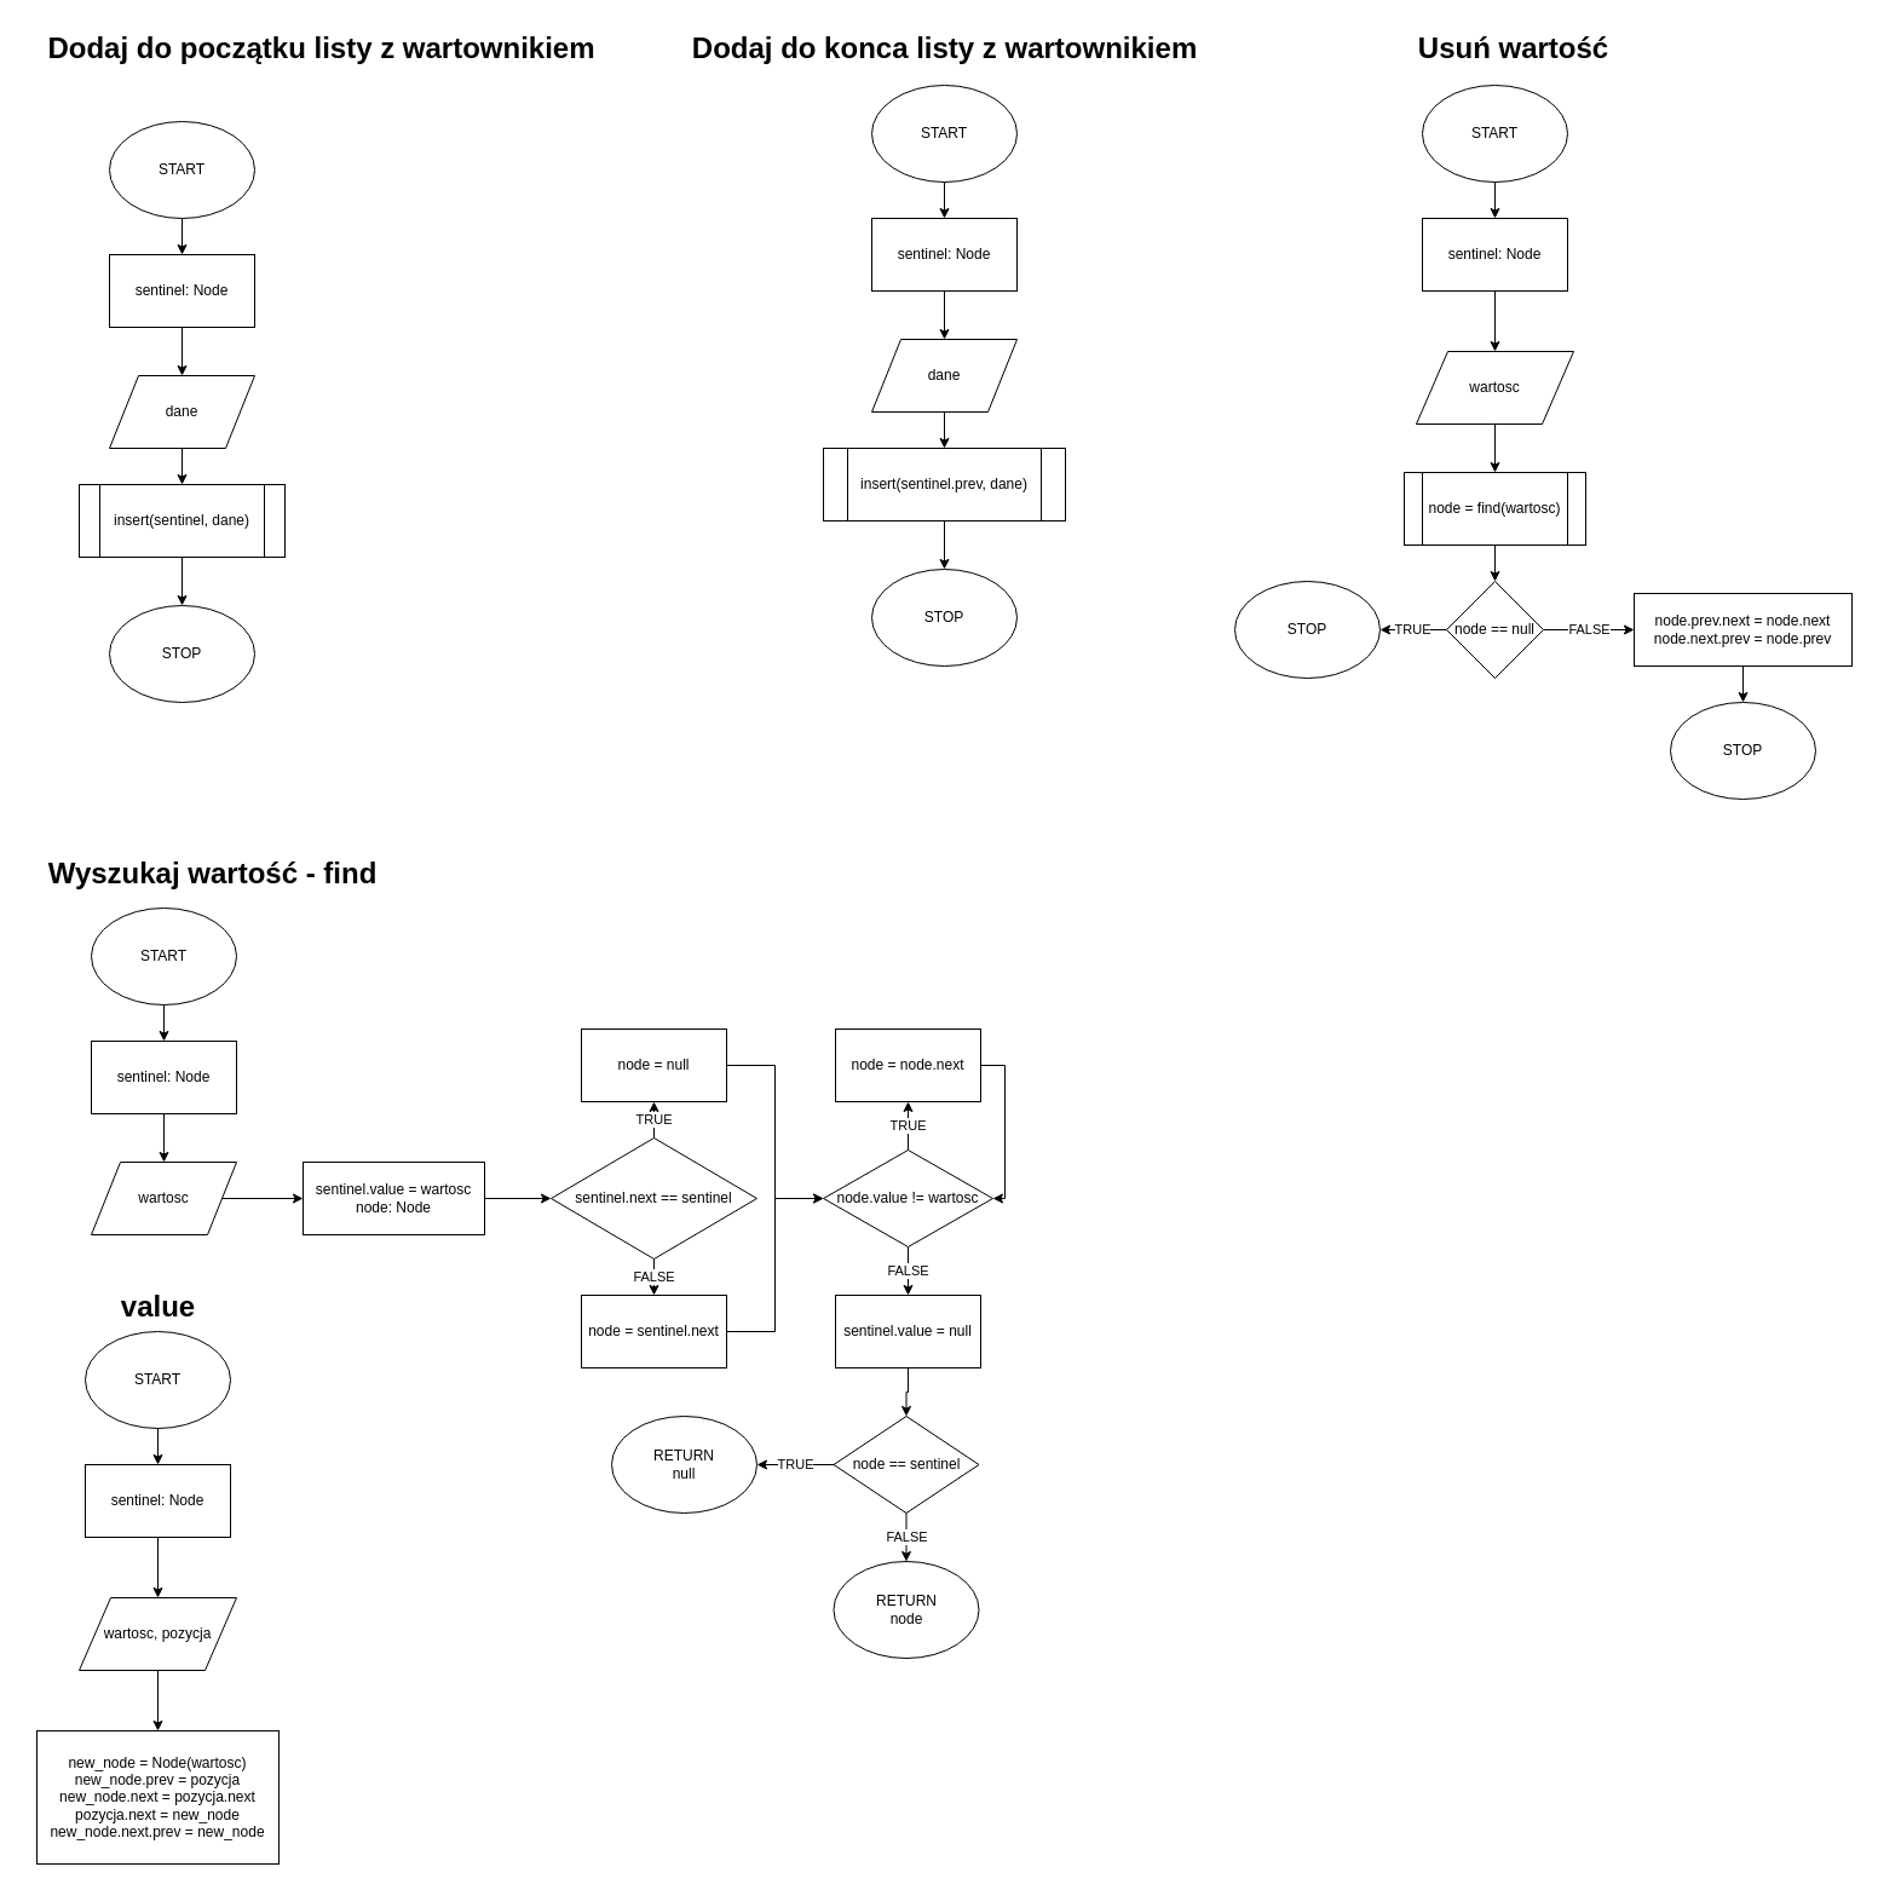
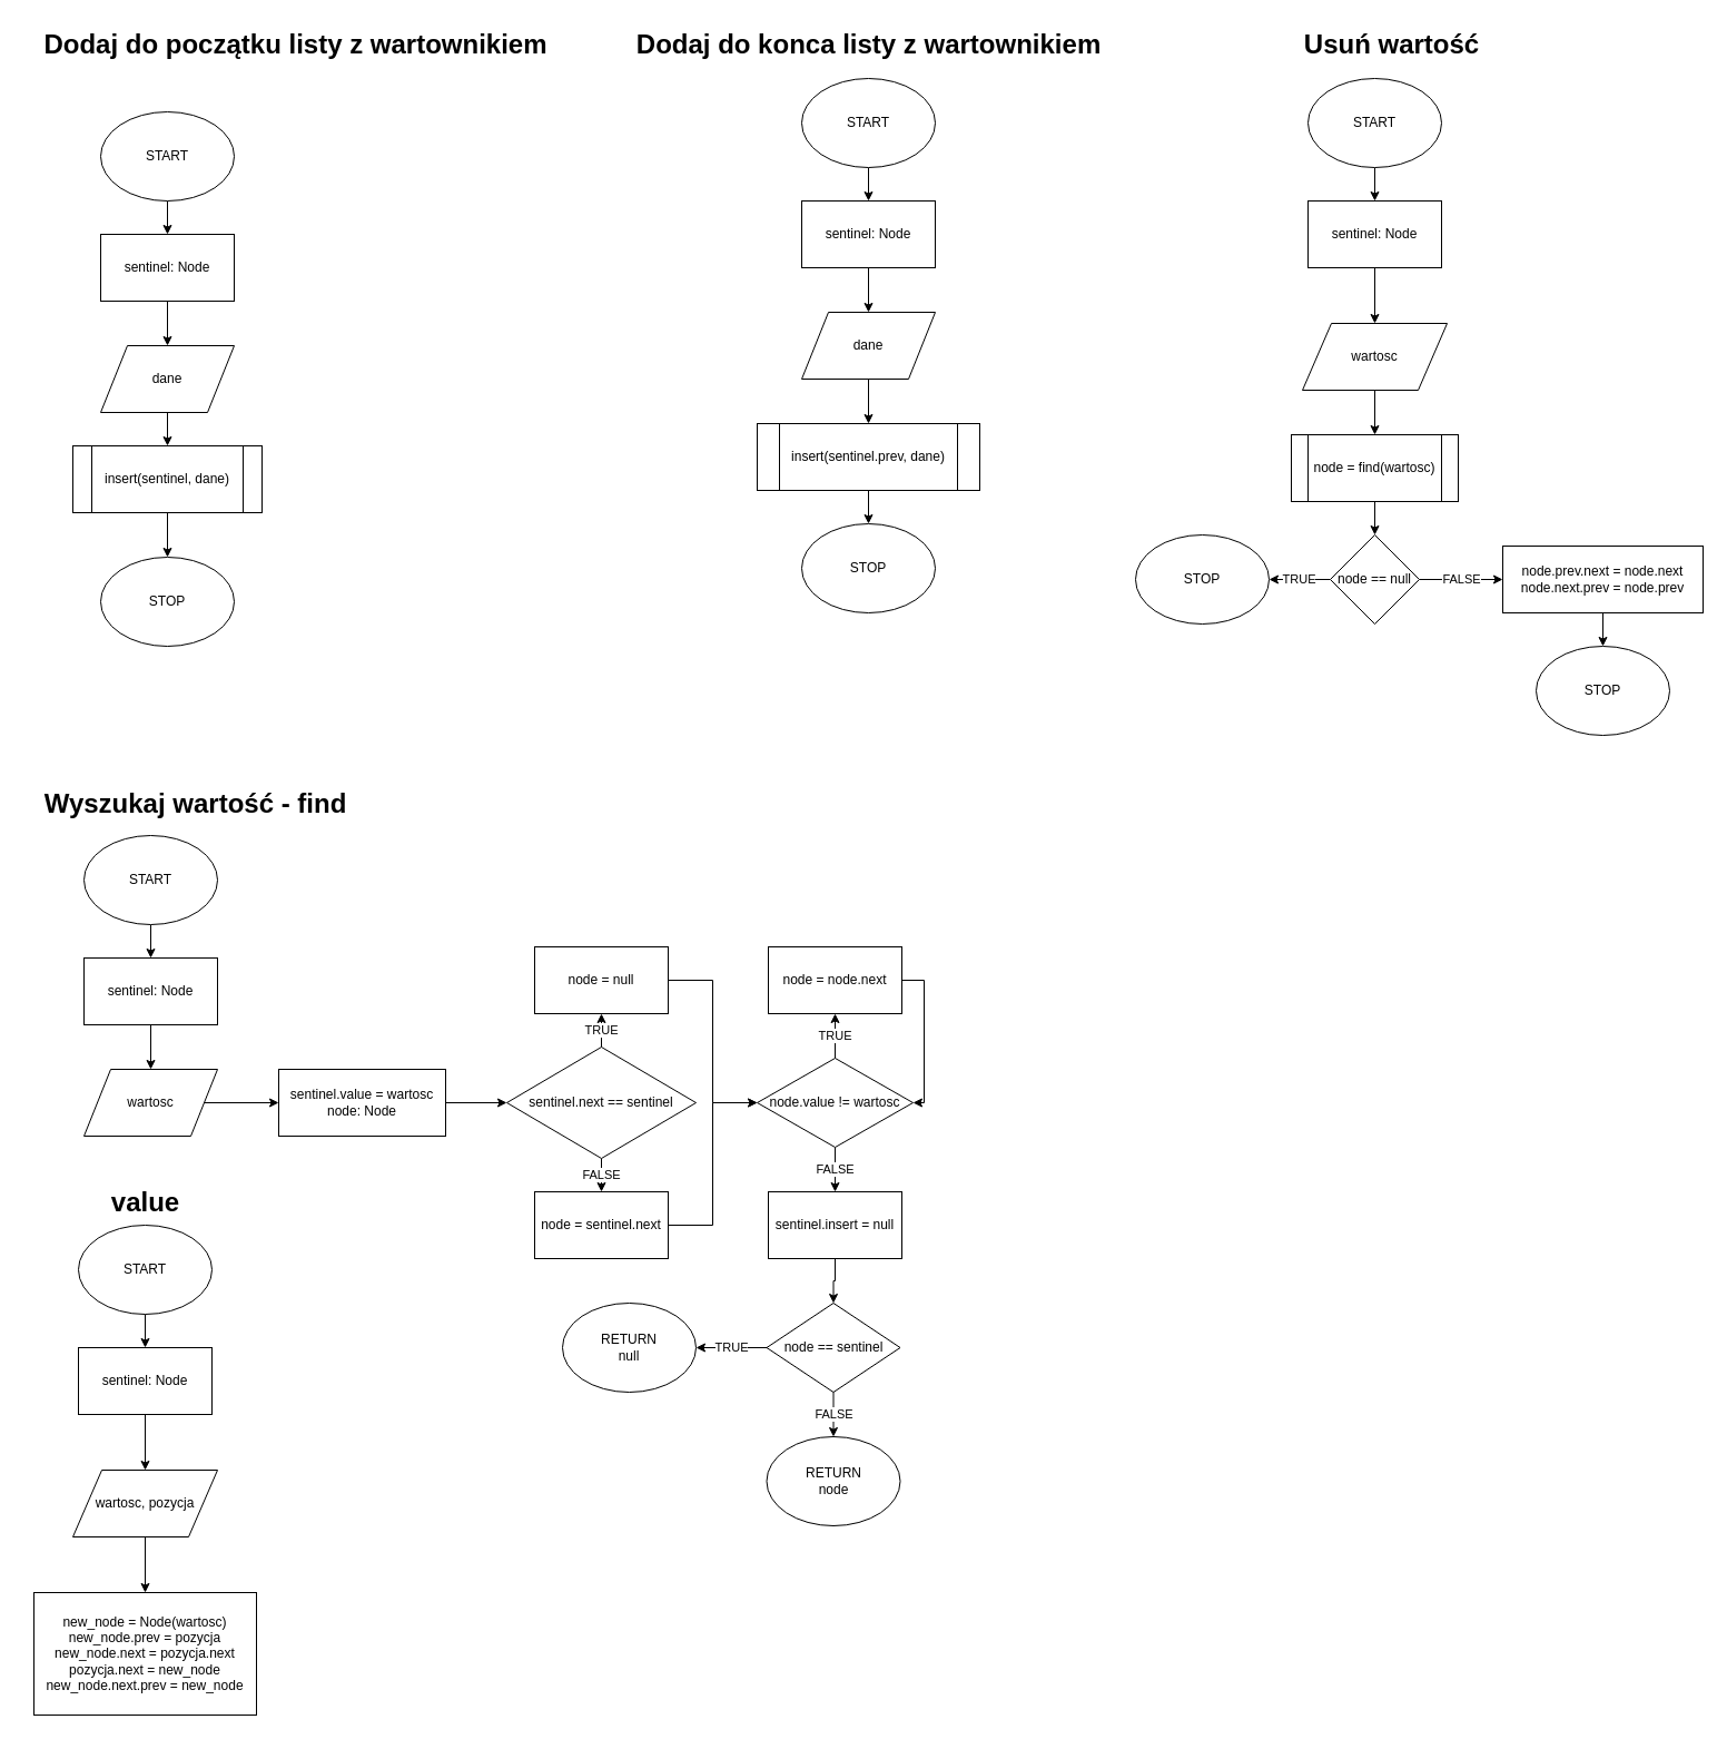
- <mxCell id="30" value="insert(sentinel.prev, dane)" style="shape=process;whiteSpace=wrap;html=1;backgroundOutline=1;" parent="1" vertex="1"><mxGeometry x="680" y="370" width="200" height="60" as="geometry" /></mxCell>
+ <mxCell id="30" value="insert(sentinel.prev, dane)" style="shape=process;whiteSpace=wrap;html=1;backgroundOutline=1;" parent="1" vertex="1"><mxGeometry x="680" y="380" width="200" height="60" as="geometry" /></mxCell>
- <mxCell id="53" value="sentinel.value = null" style="rounded=0;whiteSpace=wrap;html=1;" parent="1" vertex="1"><mxGeometry x="690" y="1070" width="120" height="60" as="geometry" /></mxCell>
+ <mxCell id="53" value="sentinel.insert = null" style="rounded=0;whiteSpace=wrap;html=1;" parent="1" vertex="1"><mxGeometry x="690" y="1070" width="120" height="60" as="geometry" /></mxCell>
